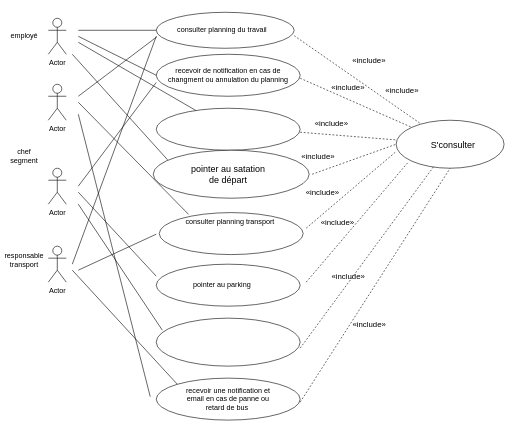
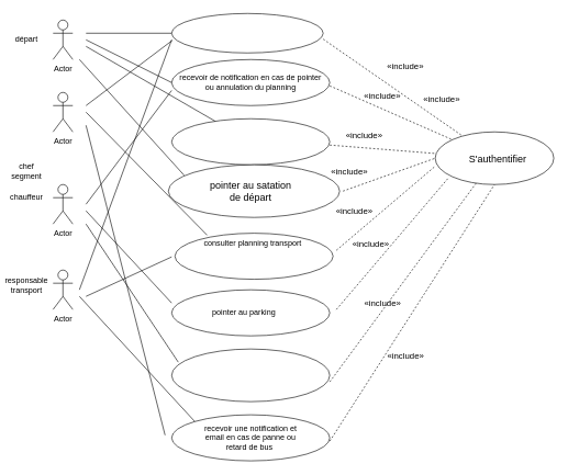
- <mxCell id="15" value="consulter planning du travail" style="text;html=1;strokeColor=none;fillColor=none;align=center;verticalAlign=middle;whiteSpace=wrap;rounded=0;" vertex="1" parent="1"><mxGeometry x="280" y="40" width="180" height="20" as="geometry" /></mxCell>
- <mxCell id="6" value="employé" style="text;html=1;strokeColor=none;fillColor=none;align=center;verticalAlign=middle;whiteSpace=wrap;rounded=0;" vertex="1" parent="1"><mxGeometry x="20" y="50" width="40" height="20" as="geometry" /></mxCell>
+ <mxCell id="6" value="départ" style="text;html=1;strokeColor=none;fillColor=none;align=center;verticalAlign=middle;whiteSpace=wrap;rounded=0;" vertex="1" parent="1"><mxGeometry x="20" y="50" width="40" height="20" as="geometry" /></mxCell>
- <mxCell id="16" value="recevoir de notification en cas de changment ou annulation du planning" style="text;html=1;strokeColor=none;fillColor=none;align=center;verticalAlign=middle;whiteSpace=wrap;rounded=0;" vertex="1" parent="1"><mxGeometry x="270" y="115" width="220" height="20" as="geometry" /></mxCell>
+ <mxCell id="16" value="recevoir de notification en cas de pointer ou annulation du planning" style="text;html=1;strokeColor=none;fillColor=none;align=center;verticalAlign=middle;whiteSpace=wrap;rounded=0;" vertex="1" parent="1"><mxGeometry x="270" y="115" width="220" height="20" as="geometry" /></mxCell>
- <mxCell id="23" value="S'consulter" style="text;html=1;strokeColor=none;fillColor=none;align=center;verticalAlign=middle;whiteSpace=wrap;rounded=0;fontSize=15;" vertex="1" parent="1"><mxGeometry x="680" y="230" width="150" height="20" as="geometry" /></mxCell>
+ <mxCell id="23" value="S'authentifier" style="text;html=1;strokeColor=none;fillColor=none;align=center;verticalAlign=middle;whiteSpace=wrap;rounded=0;fontSize=15;" vertex="1" parent="1"><mxGeometry x="680" y="230" width="150" height="20" as="geometry" /></mxCell>
+ <mxCell id="8" value="chauffeur" style="text;html=1;strokeColor=none;fillColor=none;align=center;verticalAlign=middle;whiteSpace=wrap;rounded=0;" vertex="1" parent="1"><mxGeometry x="20" y="290" width="40" height="20" as="geometry" /></mxCell>
